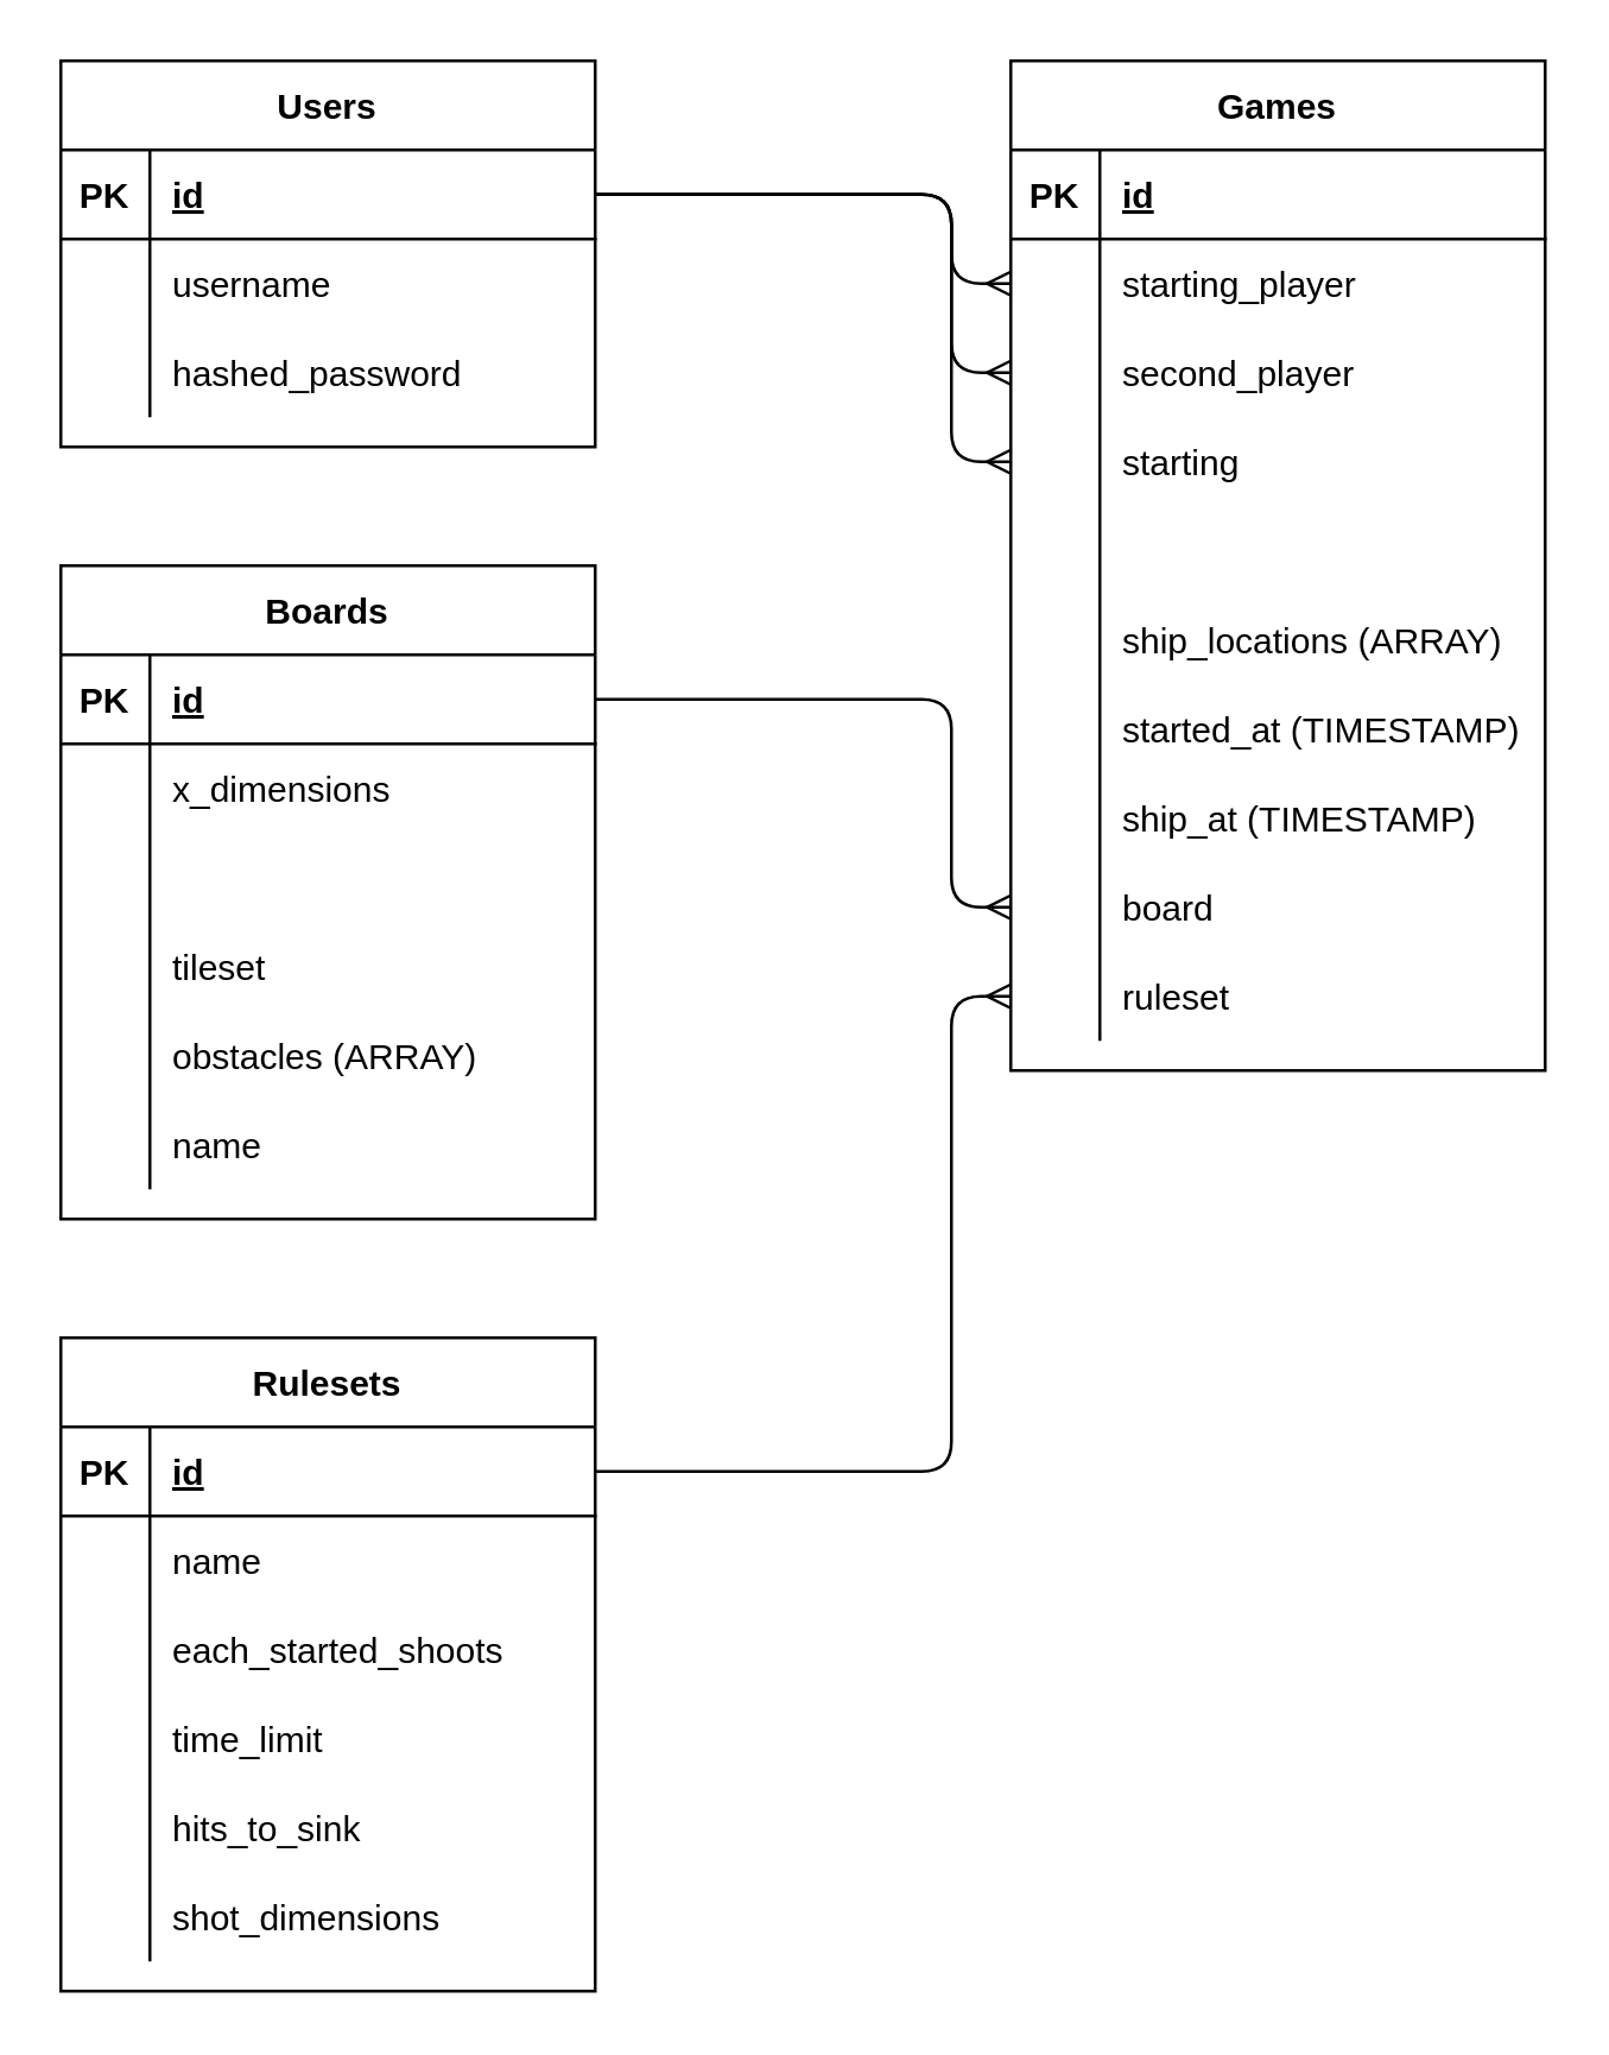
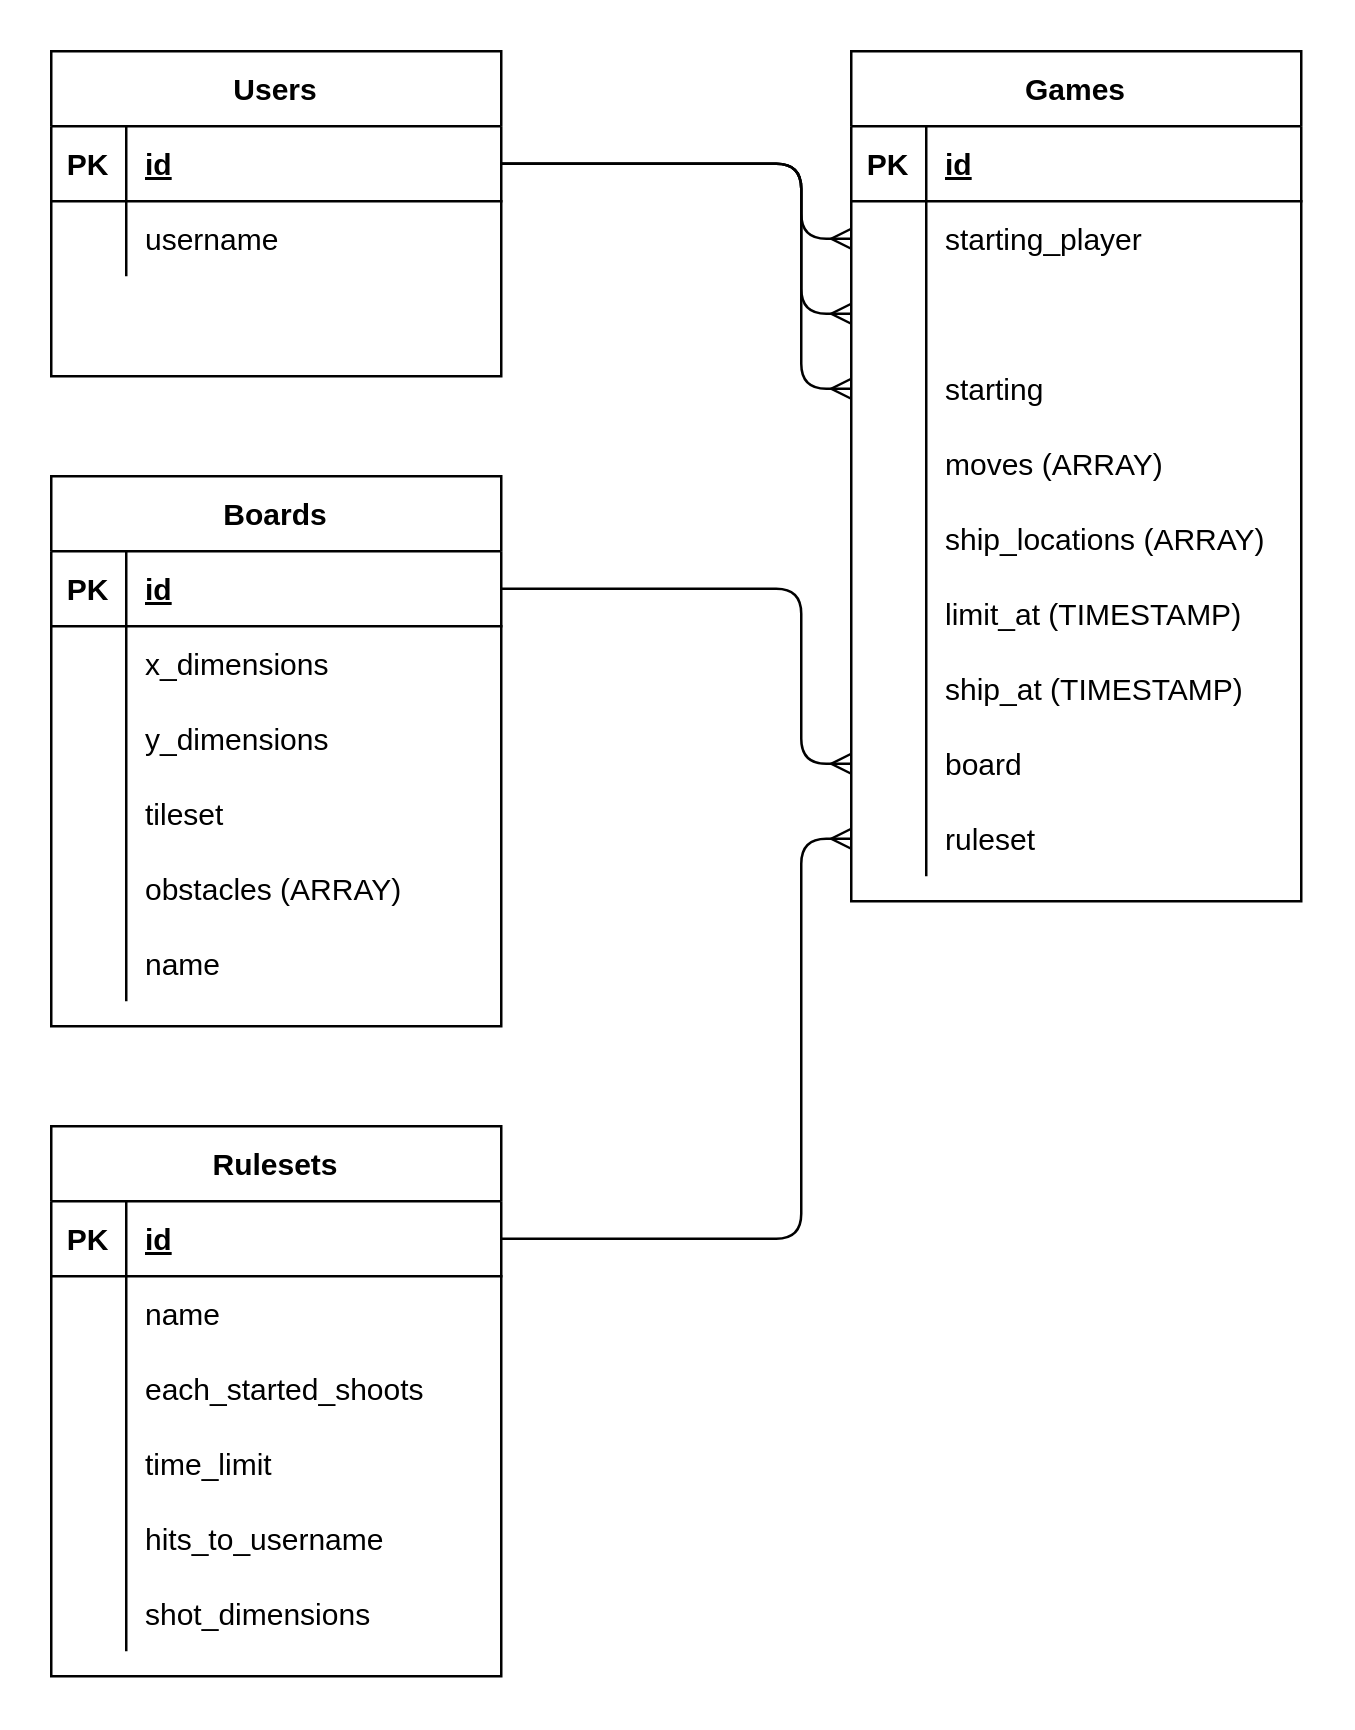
- <mxCell id="11" value="hashed_password" style="shape=partialRectangle;connectable=0;fillColor=none;top=0;left=0;bottom=0;right=0;align=left;spacingLeft=6;overflow=hidden;" parent="9" vertex="1"><mxGeometry x="30" width="150" height="30" as="geometry" /></mxCell>
- <mxCell id="21" value="second_player" style="shape=partialRectangle;connectable=0;fillColor=none;top=0;left=0;bottom=0;right=0;align=left;spacingLeft=6;overflow=hidden;" parent="19" vertex="1"><mxGeometry x="30" width="150" height="30" as="geometry" /></mxCell>
+ <mxCell id="27" value="moves (ARRAY)" style="shape=partialRectangle;connectable=0;fillColor=none;top=0;left=0;bottom=0;right=0;align=left;spacingLeft=6;overflow=hidden;" parent="25" vertex="1"><mxGeometry x="30" width="150" height="30" as="geometry" /></mxCell>
- <mxCell id="33" value="started_at (TIMESTAMP)" style="shape=partialRectangle;connectable=0;fillColor=none;top=0;left=0;bottom=0;right=0;align=left;spacingLeft=6;overflow=hidden;" parent="31" vertex="1"><mxGeometry x="30" width="150" height="30" as="geometry" /></mxCell>
+ <mxCell id="33" value="limit_at (TIMESTAMP)" style="shape=partialRectangle;connectable=0;fillColor=none;top=0;left=0;bottom=0;right=0;align=left;spacingLeft=6;overflow=hidden;" parent="31" vertex="1"><mxGeometry x="30" width="150" height="30" as="geometry" /></mxCell>
+ <mxCell id="55" value="y_dimensions" style="shape=partialRectangle;connectable=0;fillColor=none;top=0;left=0;bottom=0;right=0;align=left;spacingLeft=6;overflow=hidden;" parent="53" vertex="1"><mxGeometry x="30" width="150" height="30" as="geometry" /></mxCell>
- <mxCell id="81" value="hits_to_sink" style="shape=partialRectangle;connectable=0;fillColor=none;top=0;left=0;bottom=0;right=0;align=left;spacingLeft=6;overflow=hidden;" parent="79" vertex="1"><mxGeometry x="30" width="150" height="30" as="geometry" /></mxCell>
+ <mxCell id="81" value="hits_to_username" style="shape=partialRectangle;connectable=0;fillColor=none;top=0;left=0;bottom=0;right=0;align=left;spacingLeft=6;overflow=hidden;" parent="79" vertex="1"><mxGeometry x="30" width="150" height="30" as="geometry" /></mxCell>
